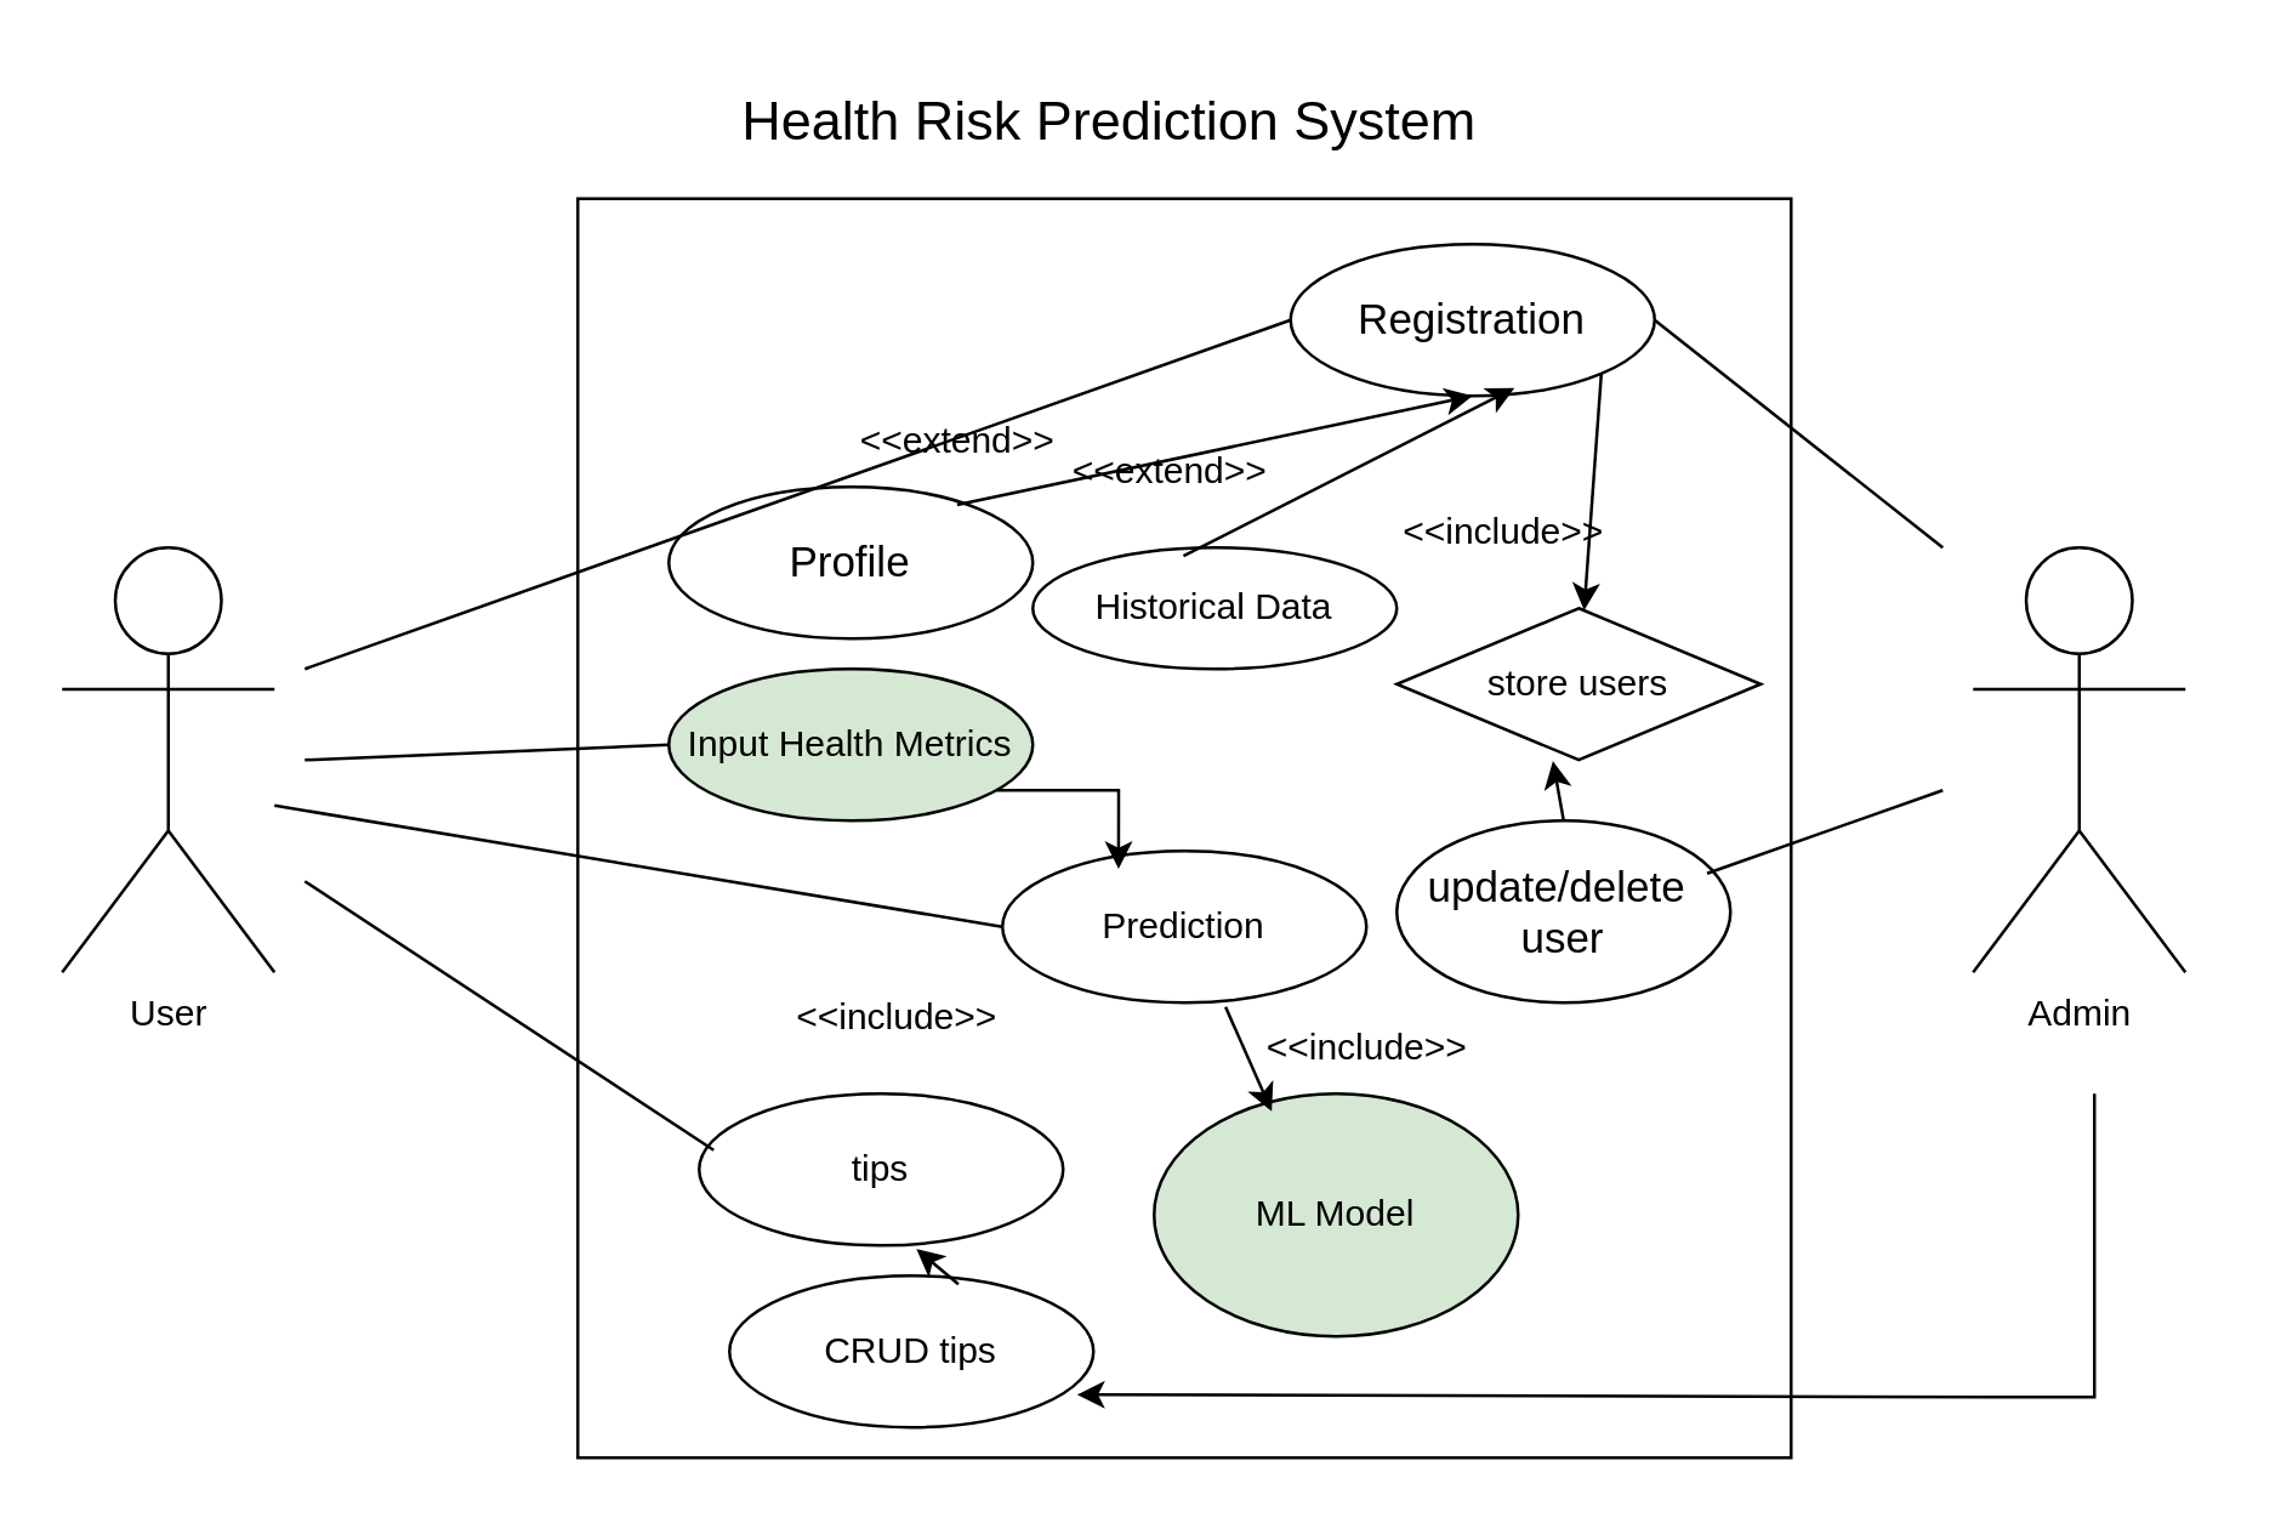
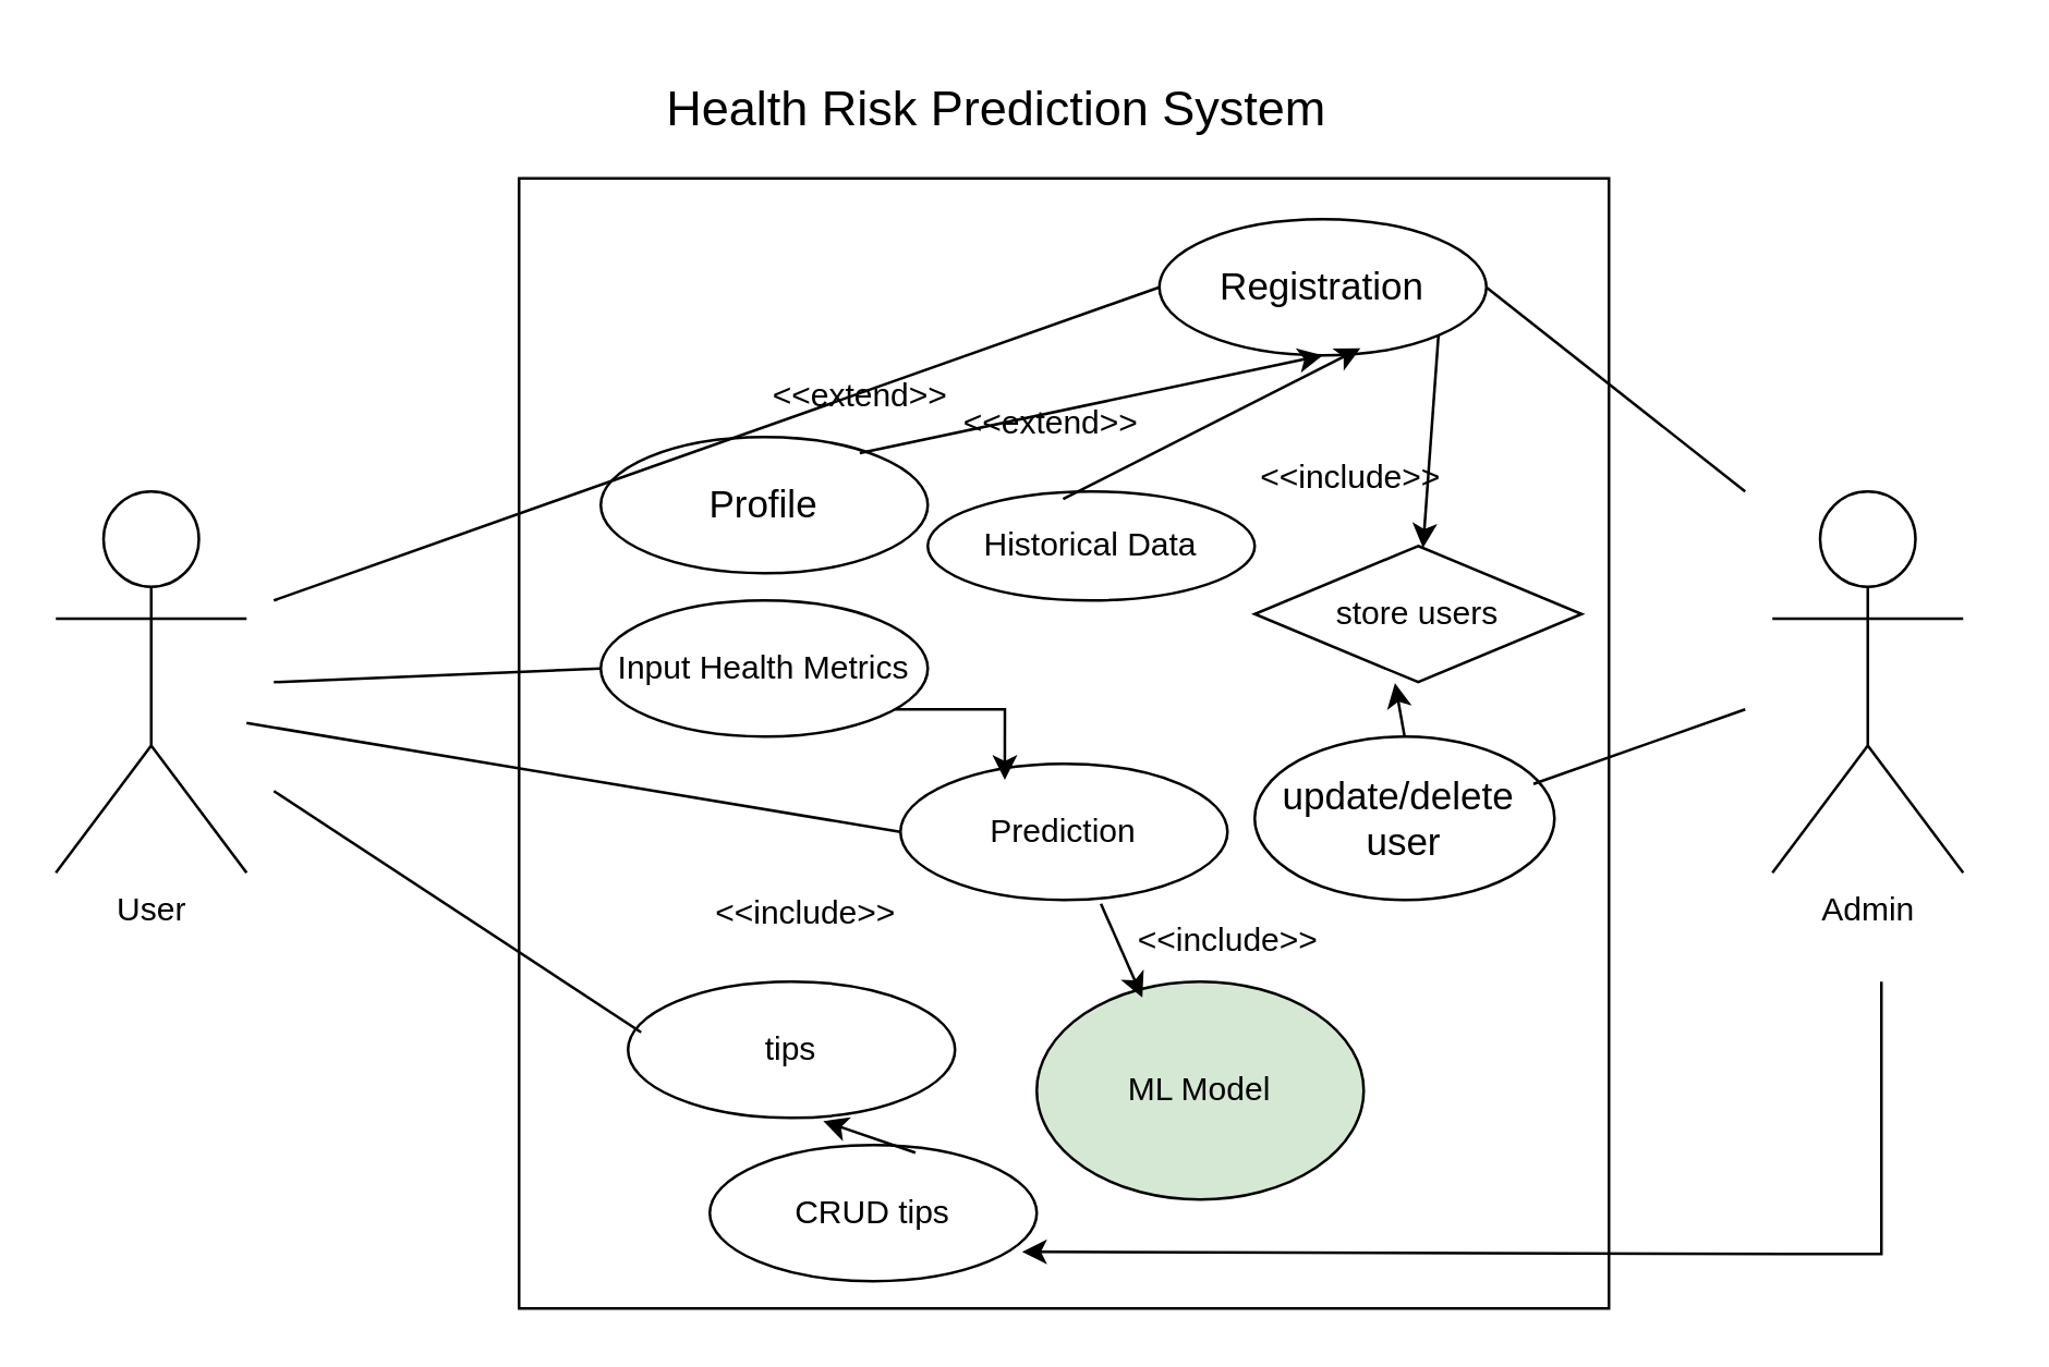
- <mxCell id="8" value="Input Health Metrics" style="ellipse;whiteSpace=wrap;html=1;fillColor=#d5e8d4;" parent="1" vertex="1"><mxGeometry x="220" y="220" width="120" height="50" as="geometry" /></mxCell>
+ <mxCell id="8" value="Input Health Metrics" style="ellipse;whiteSpace=wrap;html=1;" parent="1" vertex="1"><mxGeometry x="220" y="220" width="120" height="50" as="geometry" /></mxCell>
- <mxCell id="26" value="CRUD tips" style="ellipse;whiteSpace=wrap;html=1;" vertex="1" parent="1"><mxGeometry x="240" y="420" width="120" height="50" as="geometry" /></mxCell>
+ <mxCell id="26" value="CRUD tips" style="ellipse;whiteSpace=wrap;html=1;" vertex="1" parent="1"><mxGeometry x="260" y="420" width="120" height="50" as="geometry" /></mxCell>
